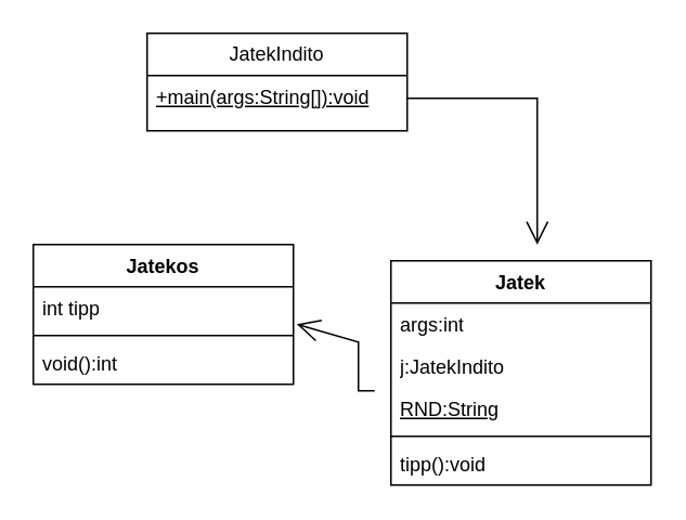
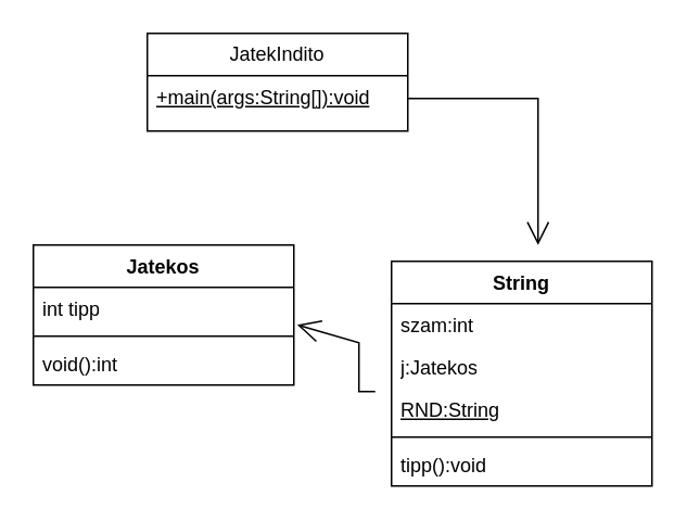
- <mxCell id="4" value="Jatek" style="swimlane;fontStyle=1;align=center;verticalAlign=top;childLayout=stackLayout;horizontal=1;startSize=26;horizontalStack=0;resizeParent=1;resizeParentMax=0;resizeLast=0;collapsible=1;marginBottom=0;whiteSpace=wrap;html=1;" vertex="1" parent="1"><mxGeometry x="240" y="160" width="160" height="138" as="geometry" /></mxCell>
+ <mxCell id="4" value="String" style="swimlane;fontStyle=1;align=center;verticalAlign=top;childLayout=stackLayout;horizontal=1;startSize=26;horizontalStack=0;resizeParent=1;resizeParentMax=0;resizeLast=0;collapsible=1;marginBottom=0;whiteSpace=wrap;html=1;" vertex="1" parent="1"><mxGeometry x="240" y="160" width="160" height="138" as="geometry" /></mxCell>
- <mxCell id="5" value="args:int" style="text;strokeColor=none;fillColor=none;align=left;verticalAlign=top;spacingLeft=4;spacingRight=4;overflow=hidden;rotatable=0;points=[[0,0.5],[1,0.5]];portConstraint=eastwest;whiteSpace=wrap;html=1;" vertex="1" parent="4"><mxGeometry y="26" width="160" height="26" as="geometry" /></mxCell>
+ <mxCell id="5" value="szam:int" style="text;strokeColor=none;fillColor=none;align=left;verticalAlign=top;spacingLeft=4;spacingRight=4;overflow=hidden;rotatable=0;points=[[0,0.5],[1,0.5]];portConstraint=eastwest;whiteSpace=wrap;html=1;" vertex="1" parent="4"><mxGeometry y="26" width="160" height="26" as="geometry" /></mxCell>
- <mxCell id="6" value="j:JatekIndito" style="text;strokeColor=none;fillColor=none;align=left;verticalAlign=top;spacingLeft=4;spacingRight=4;overflow=hidden;rotatable=0;points=[[0,0.5],[1,0.5]];portConstraint=eastwest;whiteSpace=wrap;html=1;" vertex="1" parent="4"><mxGeometry y="52" width="160" height="26" as="geometry" /></mxCell>
+ <mxCell id="6" value="j:Jatekos" style="text;strokeColor=none;fillColor=none;align=left;verticalAlign=top;spacingLeft=4;spacingRight=4;overflow=hidden;rotatable=0;points=[[0,0.5],[1,0.5]];portConstraint=eastwest;whiteSpace=wrap;html=1;" vertex="1" parent="4"><mxGeometry y="52" width="160" height="26" as="geometry" /></mxCell>
